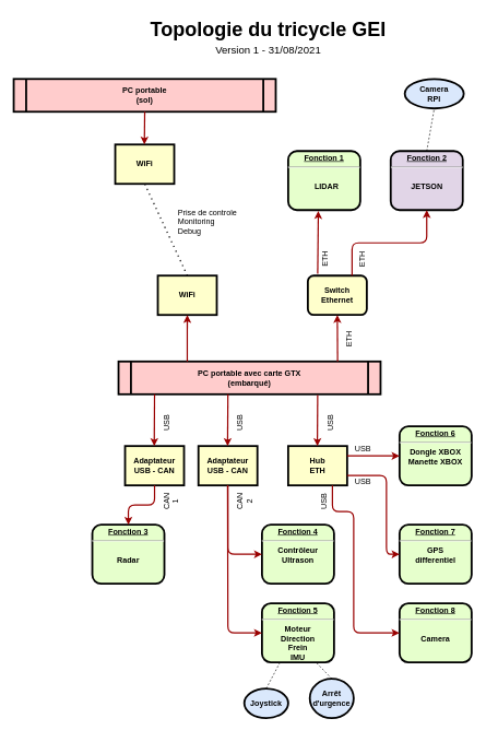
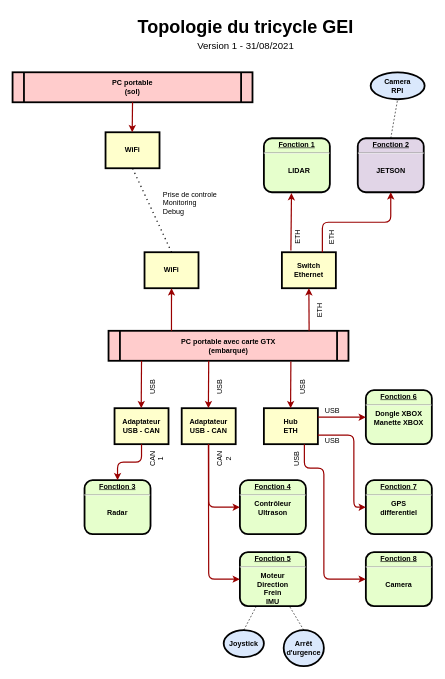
- <mxCell id="2" value="Switch Ethernet" style="whiteSpace=wrap;align=center;verticalAlign=middle;fontStyle=1;strokeWidth=3;fillColor=#FFFFCC;rounded=1;" parent="1" vertex="1"><mxGeometry x="469" y="420" width="90" height="60" as="geometry" /></mxCell>
+ <mxCell id="2" value="Switch Ethernet" style="whiteSpace=wrap;align=center;verticalAlign=middle;fontStyle=1;strokeWidth=3;fillColor=#FFFFCC" parent="1" vertex="1"><mxGeometry x="469" y="420" width="90" height="60" as="geometry" /></mxCell>
- <mxCell id="36" value="&lt;div&gt;&lt;b&gt;Arrêt&lt;/b&gt;&lt;/div&gt;&lt;div&gt;&lt;b&gt;d'urgence&lt;/b&gt;&lt;/div&gt;" style="ellipse;whiteSpace=wrap;html=1;fillColor=#dae8fc;strokeWidth=3;" vertex="1" parent="1"><mxGeometry x="472" y="1035" width="67" height="60" as="geometry" /></mxCell>
+ <mxCell id="36" value="&lt;div&gt;&lt;b&gt;Arrêt&lt;/b&gt;&lt;/div&gt;&lt;div&gt;&lt;b&gt;d'urgence&lt;/b&gt;&lt;/div&gt;" style="ellipse;whiteSpace=wrap;html=1;fillColor=#dae8fc;strokeWidth=3;" vertex="1" parent="1"><mxGeometry x="472" y="1050" width="67" height="60" as="geometry" /></mxCell>
